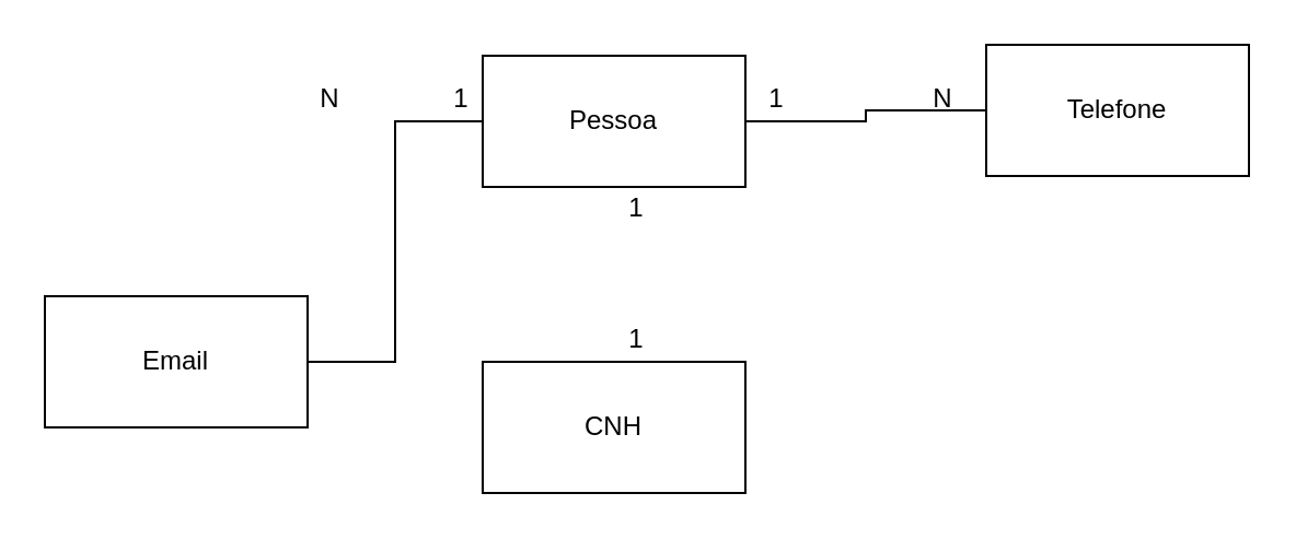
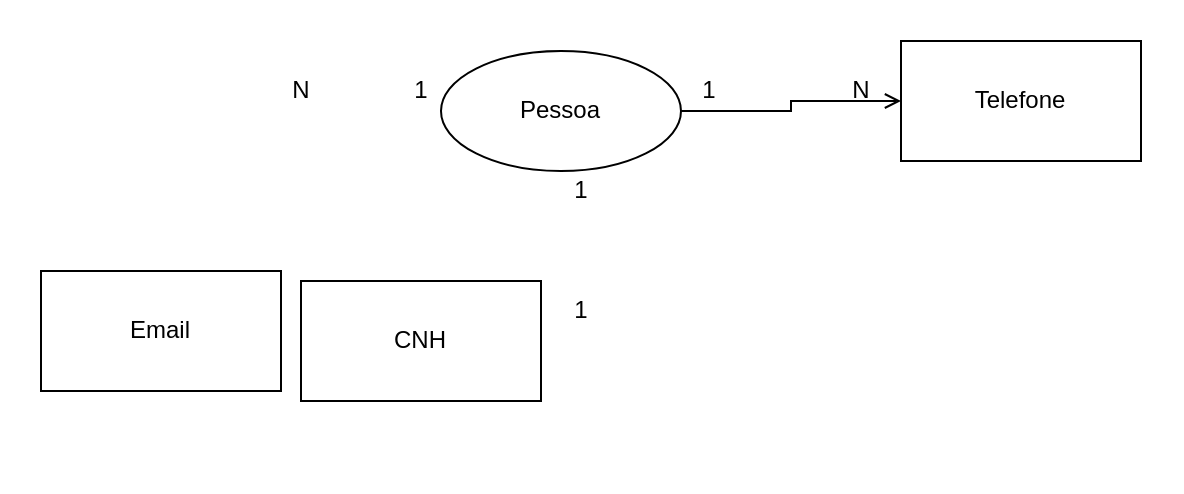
- <mxCell id="2" style="edgeStyle=orthogonalEdgeStyle;rounded=0;orthogonalLoop=1;jettySize=auto;html=1;exitX=1;exitY=0.5;exitDx=0;exitDy=0;entryX=0;entryY=0.5;entryDx=0;entryDy=0;endArrow=none;endFill=0;" parent="1" source="3" target="7" edge="1"><mxGeometry relative="1" as="geometry" /></mxCell>
+ <mxCell id="2" style="edgeStyle=orthogonalEdgeStyle;rounded=0;orthogonalLoop=1;jettySize=auto;html=1;exitX=1;exitY=0.5;exitDx=0;exitDy=0;entryX=0;entryY=0.5;entryDx=0;entryDy=0;endArrow=open;endFill=0;" parent="1" source="3" target="7" edge="1"><mxGeometry relative="1" as="geometry" /></mxCell>
- <mxCell id="3" value="Pessoa" style="rounded=0;whiteSpace=wrap;html=1;" parent="1" vertex="1"><mxGeometry x="220" y="25" width="120" height="60" as="geometry" /></mxCell>
+ <mxCell id="3" value="Pessoa" style="ellipse;whiteSpace=wrap;html=1;" parent="1" vertex="1"><mxGeometry x="220" y="25" width="120" height="60" as="geometry" /></mxCell>
- <mxCell id="5" style="edgeStyle=orthogonalEdgeStyle;rounded=0;orthogonalLoop=1;jettySize=auto;html=1;exitX=1;exitY=0.5;exitDx=0;exitDy=0;entryX=0;entryY=0.5;entryDx=0;entryDy=0;endArrow=none;endFill=0;" parent="1" source="6" target="3" edge="1"><mxGeometry relative="1" as="geometry" /></mxCell>
- <mxCell id="4" value="CNH" style="rounded=0;whiteSpace=wrap;html=1;" parent="1" vertex="1"><mxGeometry x="220" y="165" width="120" height="60" as="geometry" /></mxCell>
+ <mxCell id="4" value="CNH" style="rounded=0;whiteSpace=wrap;html=1;" parent="1" vertex="1"><mxGeometry x="150" y="140" width="120" height="60" as="geometry" /></mxCell>
